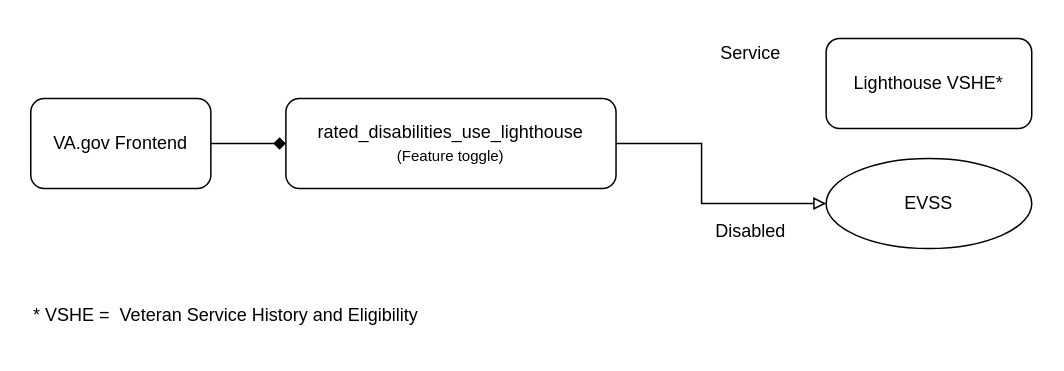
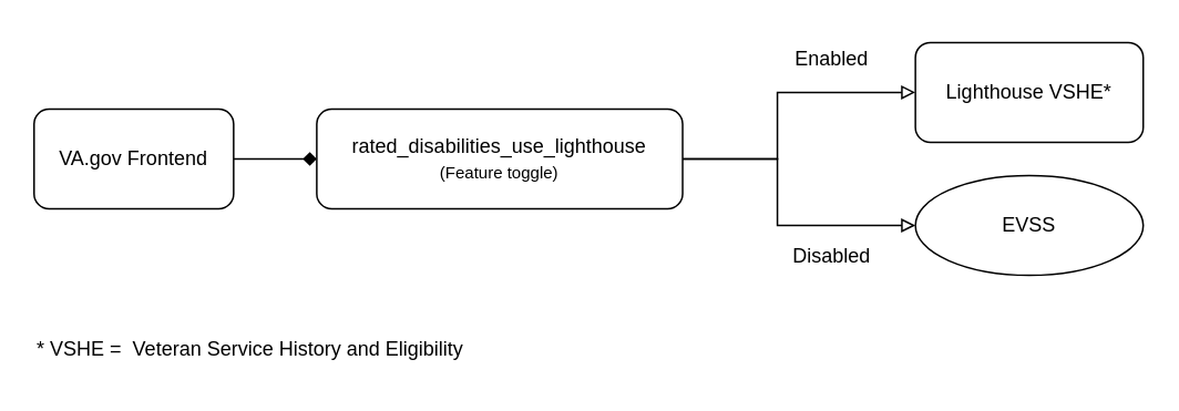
- <mxCell id="9" value="Service" style="text;html=1;align=center;verticalAlign=middle;whiteSpace=wrap;rounded=0;" vertex="1" parent="1"><mxGeometry x="470" y="20" width="60" height="30" as="geometry" /></mxCell>
+ <mxCell id="9" value="Enabled" style="text;html=1;align=center;verticalAlign=middle;whiteSpace=wrap;rounded=0;" vertex="1" parent="1"><mxGeometry x="470" y="20" width="60" height="30" as="geometry" /></mxCell>
+ <mxCell id="4" style="edgeStyle=orthogonalEdgeStyle;rounded=0;orthogonalLoop=1;jettySize=auto;html=1;entryX=0;entryY=0.5;entryDx=0;entryDy=0;endArrow=block;endFill=0;" edge="1" parent="1" source="6" target="7"><mxGeometry relative="1" as="geometry"><Array as="points"><mxPoint x="467" y="95" /><mxPoint x="467" y="55" /></Array></mxGeometry></mxCell>
